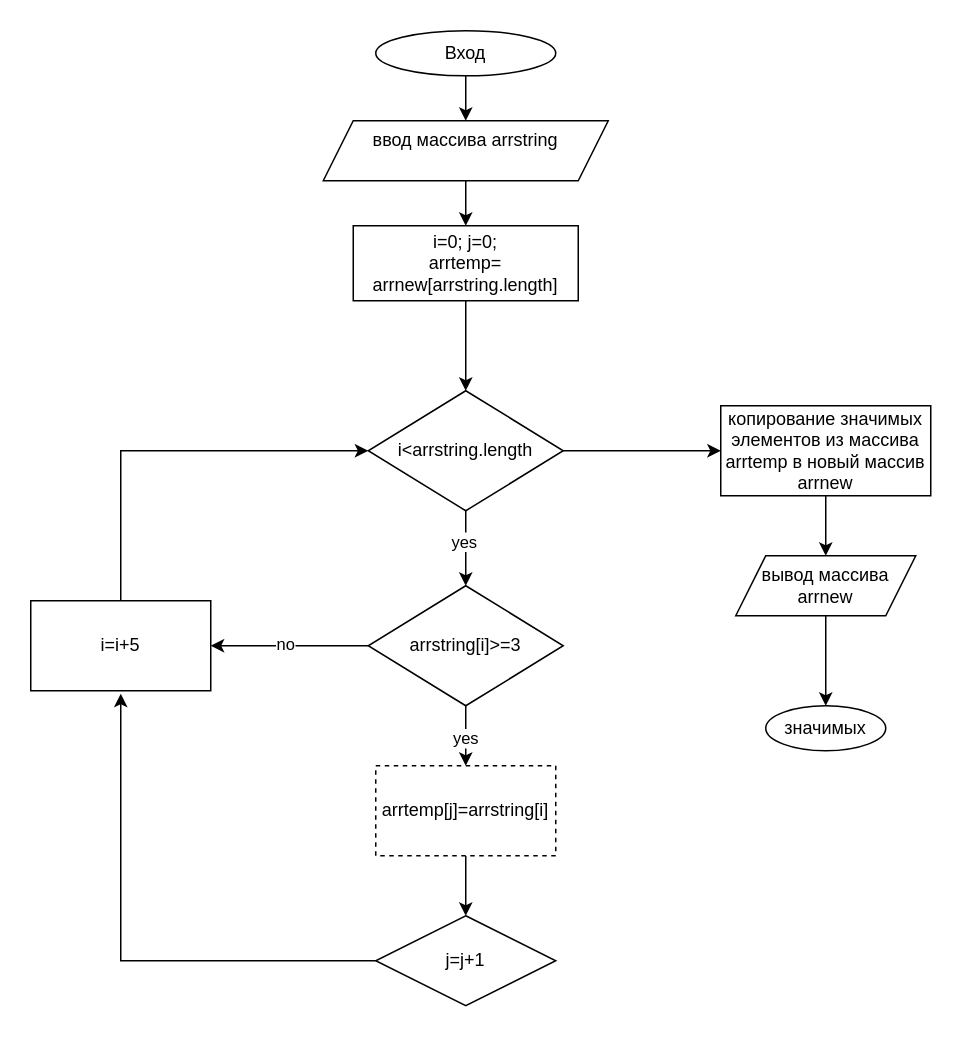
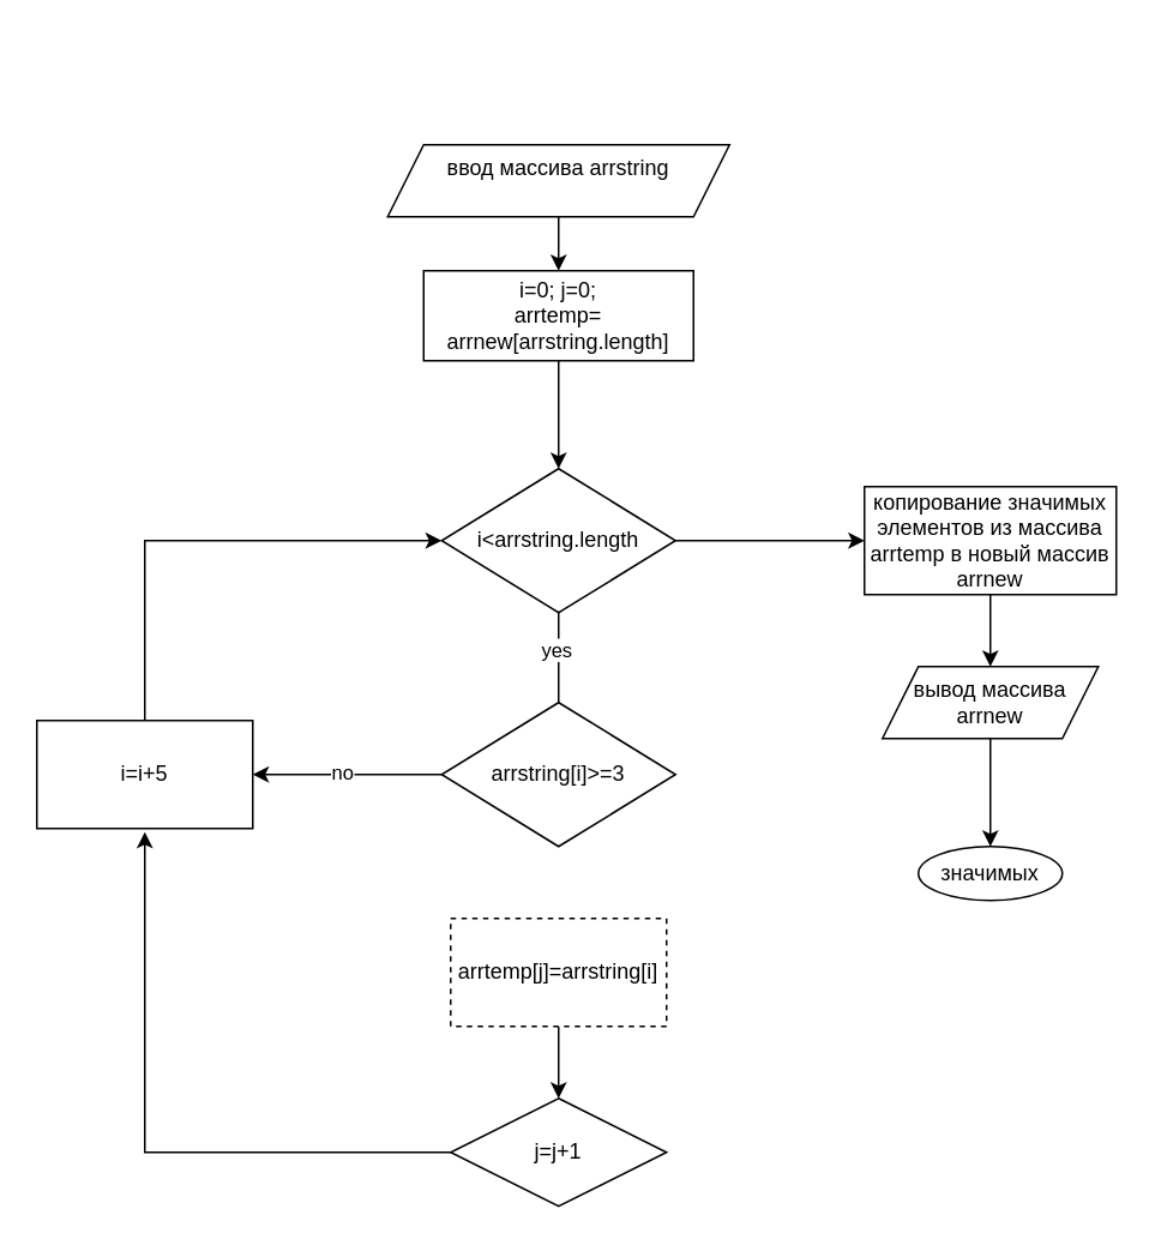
- <mxCell id="3" value="Вход" style="ellipse;whiteSpace=wrap;html=1;" vertex="1" parent="1"><mxGeometry x="250" y="20" width="120" height="30" as="geometry" /></mxCell>
- <mxCell id="2" value="" style="edgeStyle=orthogonalEdgeStyle;rounded=0;orthogonalLoop=1;jettySize=auto;html=1;" edge="1" parent="1" source="3" target="5"><mxGeometry relative="1" as="geometry" /></mxCell>
- <mxCell id="8" value="" style="edgeStyle=orthogonalEdgeStyle;rounded=0;orthogonalLoop=1;jettySize=auto;html=1;" edge="1" parent="1" source="11" target="16"><mxGeometry relative="1" as="geometry" /></mxCell>
+ <mxCell id="8" value="" style="edgeStyle=orthogonalEdgeStyle;rounded=0;orthogonalLoop=1;jettySize=auto;html=1;endArrow=none;" edge="1" parent="1" source="11" target="16"><mxGeometry relative="1" as="geometry" /></mxCell>
- <mxCell id="12" value="" style="edgeStyle=orthogonalEdgeStyle;rounded=0;orthogonalLoop=1;jettySize=auto;html=1;" edge="1" parent="1" source="16" target="18"><mxGeometry relative="1" as="geometry" /></mxCell>
- <mxCell id="13" value="yes" style="edgeLabel;html=1;align=center;verticalAlign=middle;resizable=0;points=[];" vertex="1" connectable="0" parent="12"><mxGeometry x="0.05" y="-1" relative="1" as="geometry"><mxPoint as="offset" /></mxGeometry></mxCell>
